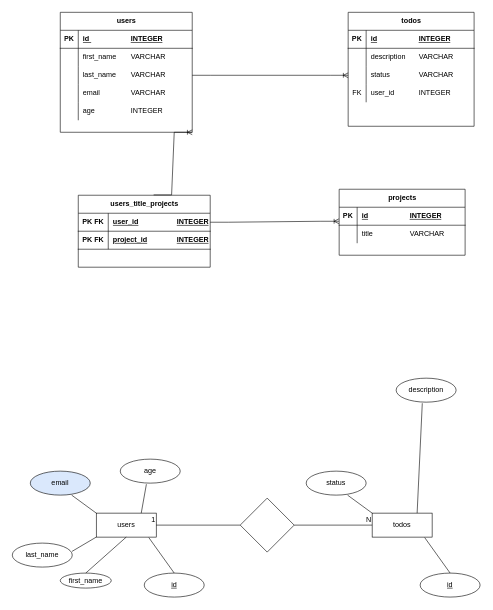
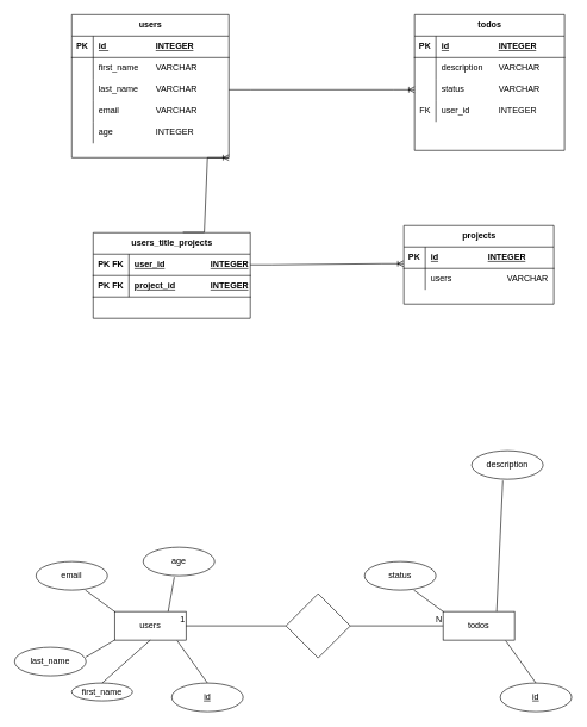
- <mxCell id="61" value="title&lt;span style=&quot;white-space: pre;&quot;&gt;&#09;&lt;/span&gt;&lt;span style=&quot;white-space: pre;&quot;&gt;&#09;&lt;/span&gt;&lt;span style=&quot;white-space: pre;&quot;&gt;&#09;&lt;/span&gt;VARCHAR" style="shape=partialRectangle;connectable=0;fillColor=none;top=0;left=0;bottom=0;right=0;align=left;spacingLeft=6;overflow=hidden;whiteSpace=wrap;html=1;" vertex="1" parent="59"><mxGeometry x="30" width="180" height="30" as="geometry"><mxRectangle width="180" height="30" as="alternateBounds" /></mxGeometry></mxCell>
+ <mxCell id="61" value="users&lt;span style=&quot;white-space: pre;&quot;&gt;&#09;&lt;/span&gt;&lt;span style=&quot;white-space: pre;&quot;&gt;&#09;&lt;/span&gt;&lt;span style=&quot;white-space: pre;&quot;&gt;&#09;&lt;/span&gt;VARCHAR" style="shape=partialRectangle;connectable=0;fillColor=none;top=0;left=0;bottom=0;right=0;align=left;spacingLeft=6;overflow=hidden;whiteSpace=wrap;html=1;" vertex="1" parent="59"><mxGeometry x="30" width="180" height="30" as="geometry"><mxRectangle width="180" height="30" as="alternateBounds" /></mxGeometry></mxCell>
- <mxCell id="35" value="email" style="ellipse;whiteSpace=wrap;html=1;align=center;fillColor=#dae8fc;" vertex="1" parent="1"><mxGeometry x="50" y="785" width="100" height="40" as="geometry" /></mxCell>
+ <mxCell id="35" value="email" style="ellipse;whiteSpace=wrap;html=1;align=center;" vertex="1" parent="1"><mxGeometry x="50" y="785" width="100" height="40" as="geometry" /></mxCell>
